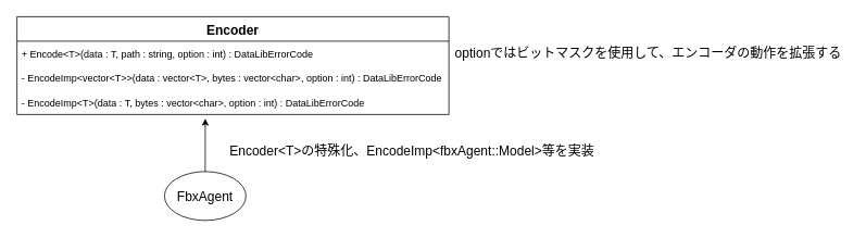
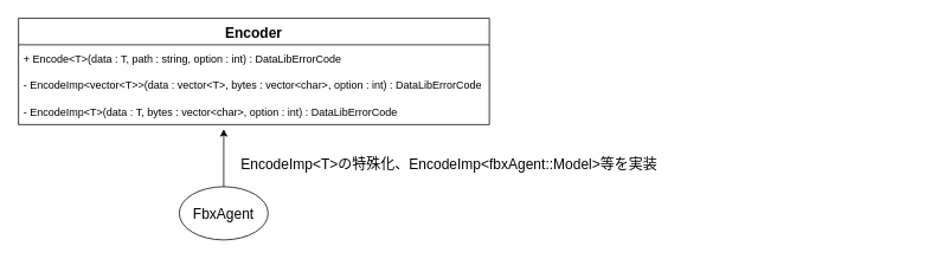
- <mxCell id="9" value="optionではビットマスクを使用して、エンコーダの動作を拡張する" style="text;html=1;strokeColor=none;fillColor=none;align=center;verticalAlign=middle;whiteSpace=wrap;rounded=0;fontSize=16;" vertex="1" parent="1"><mxGeometry x="550" y="50" width="490" height="30" as="geometry" /></mxCell>
- <mxCell id="8" value="Encoder&amp;lt;T&amp;gt;の特殊化、EncodeImp&amp;lt;fbxAgent::Model&amp;gt;等を実装" style="text;html=1;strokeColor=none;fillColor=none;align=center;verticalAlign=middle;whiteSpace=wrap;rounded=0;fontSize=16;" vertex="1" parent="1"><mxGeometry x="260" y="170" width="490" height="30" as="geometry" /></mxCell>
+ <mxCell id="8" value="EncodeImp&amp;lt;T&amp;gt;の特殊化、EncodeImp&amp;lt;fbxAgent::Model&amp;gt;等を実装" style="text;html=1;strokeColor=none;fillColor=none;align=center;verticalAlign=middle;whiteSpace=wrap;rounded=0;fontSize=16;" vertex="1" parent="1"><mxGeometry x="260" y="170" width="490" height="30" as="geometry" /></mxCell>
